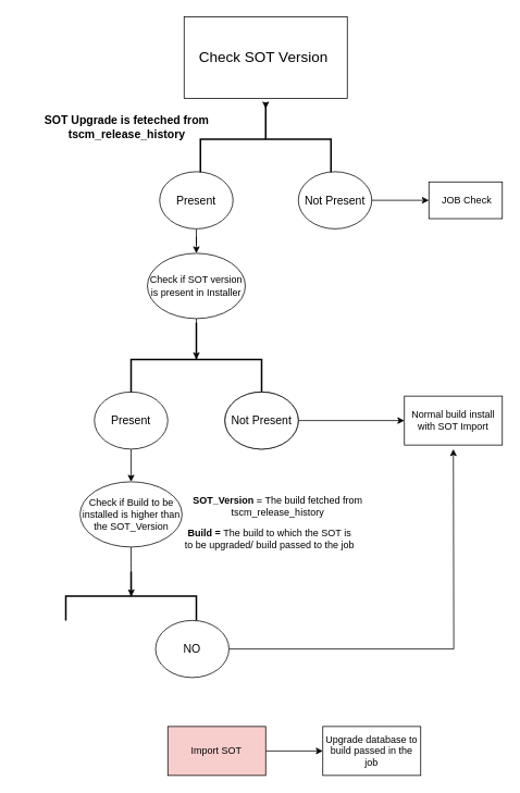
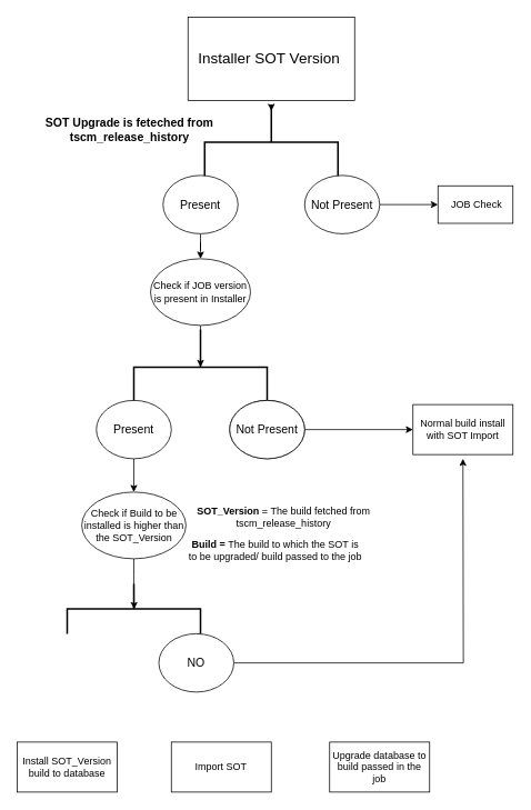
- <mxCell id="2" value="&lt;font style=&quot;font-size: 18px&quot;&gt;Check SOT Version&amp;nbsp;&lt;/font&gt;" style="rounded=0;whiteSpace=wrap;html=1;" parent="1" vertex="1"><mxGeometry x="225" y="20" width="200" height="100" as="geometry" /></mxCell>
+ <mxCell id="2" value="&lt;font style=&quot;font-size: 18px&quot;&gt;Installer SOT Version&amp;nbsp;&lt;/font&gt;" style="rounded=0;whiteSpace=wrap;html=1;" parent="1" vertex="1"><mxGeometry x="225" y="20" width="200" height="100" as="geometry" /></mxCell>
- <mxCell id="12" value="Check if SOT version is present in Installer" style="ellipse;whiteSpace=wrap;html=1;" parent="1" vertex="1"><mxGeometry x="180" y="310" width="120" height="80" as="geometry" /></mxCell>
+ <mxCell id="12" value="Check if JOB version is present in Installer" style="ellipse;whiteSpace=wrap;html=1;" parent="1" vertex="1"><mxGeometry x="180" y="310" width="120" height="80" as="geometry" /></mxCell>
+ <mxCell id="27" value="Install SOT_Version build to database" style="rounded=0;whiteSpace=wrap;html=1;" parent="1" vertex="1"><mxGeometry x="20" y="890" width="120" height="60" as="geometry" /></mxCell>
- <mxCell id="29" value="Import SOT" style="rounded=0;whiteSpace=wrap;html=1;fillColor=#f8cecc;" parent="1" vertex="1"><mxGeometry x="205" y="890" width="120" height="60" as="geometry" /></mxCell>
+ <mxCell id="29" value="Import SOT" style="rounded=0;whiteSpace=wrap;html=1;" parent="1" vertex="1"><mxGeometry x="205" y="890" width="120" height="60" as="geometry" /></mxCell>
- <mxCell id="28" style="edgeStyle=orthogonalEdgeStyle;rounded=0;orthogonalLoop=1;jettySize=auto;html=1;entryX=0;entryY=0.5;entryDx=0;entryDy=0;" parent="1" source="29" target="30" edge="1"><mxGeometry relative="1" as="geometry" /></mxCell>
